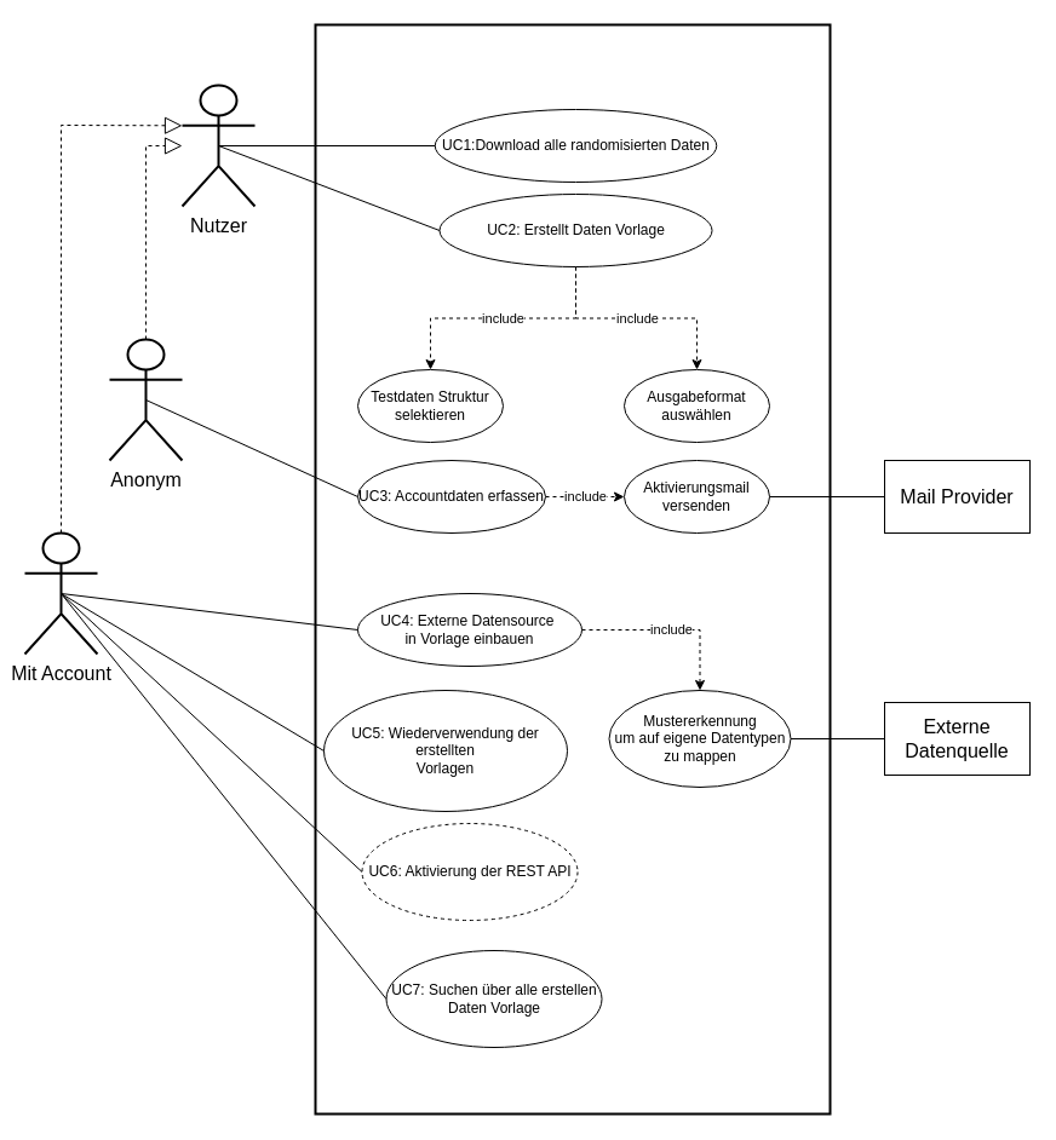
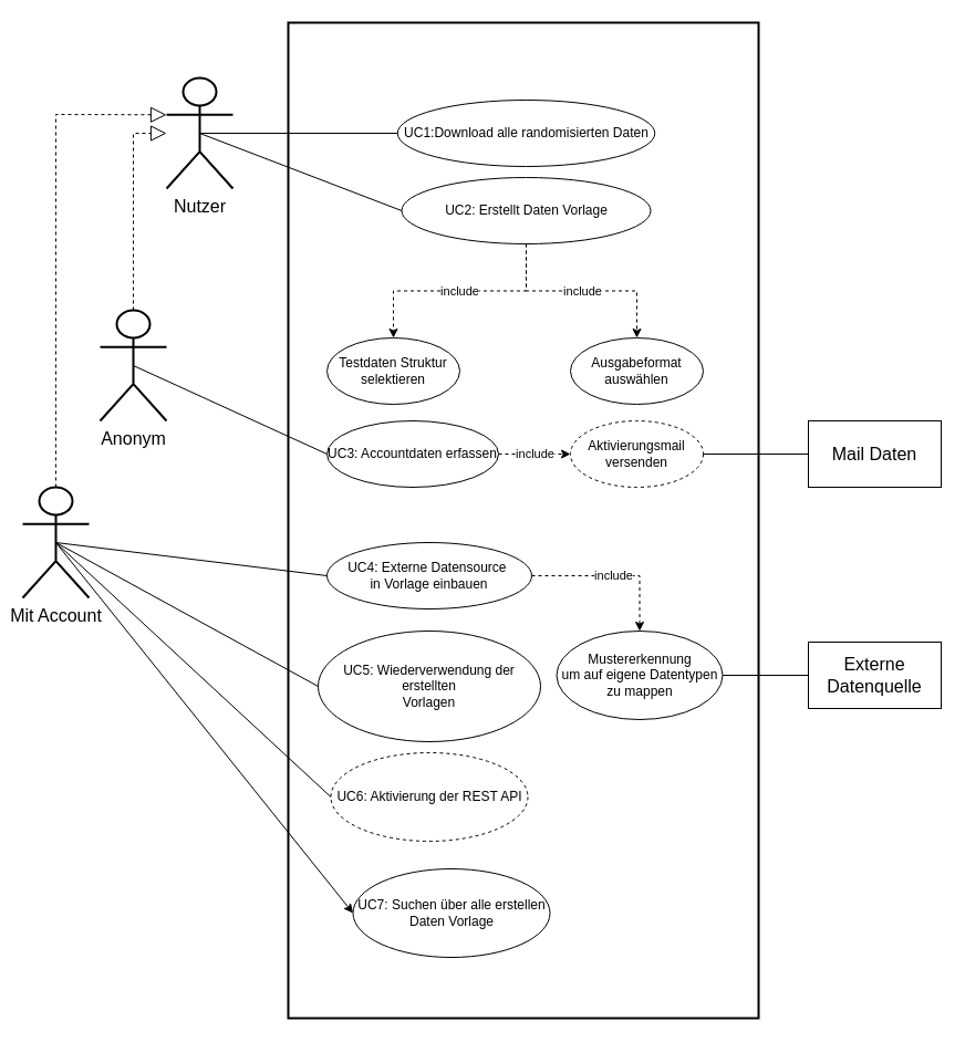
- <mxCell id="16" value="Aktivierungsmail&lt;br&gt;versenden" style="ellipse;whiteSpace=wrap;html=1;" vertex="1" parent="1"><mxGeometry x="515" y="380" width="120" height="60" as="geometry" /></mxCell>
+ <mxCell id="16" value="Aktivierungsmail&lt;br&gt;versenden" style="ellipse;whiteSpace=wrap;html=1;dashed=1;" vertex="1" parent="1"><mxGeometry x="515" y="380" width="120" height="60" as="geometry" /></mxCell>
- <mxCell id="17" value="Mail Provider" style="rounded=0;whiteSpace=wrap;html=1;fontSize=16;strokeColor=#000000;strokeWidth=1;" vertex="1" parent="1"><mxGeometry x="730" y="380" width="120" height="60" as="geometry" /></mxCell>
+ <mxCell id="17" value="Mail Daten" style="rounded=0;whiteSpace=wrap;html=1;fontSize=16;strokeColor=#000000;strokeWidth=1;" vertex="1" parent="1"><mxGeometry x="730" y="380" width="120" height="60" as="geometry" /></mxCell>
- <mxCell id="28" value="UC5: Wiederverwendung der erstellten&lt;br&gt;Vorlagen" style="ellipse;whiteSpace=wrap;html=1;" vertex="1" parent="1"><mxGeometry x="267" y="570" width="201" height="100" as="geometry" /></mxCell>
+ <mxCell id="28" value="UC5: Wiederverwendung der erstellten&lt;br&gt;Vorlagen" style="ellipse;whiteSpace=wrap;html=1;" vertex="1" parent="1"><mxGeometry x="287" y="570" width="201" height="100" as="geometry" /></mxCell>
- <mxCell id="33" value="" style="endArrow=none;html=1;rounded=0;fontSize=16;exitX=0.5;exitY=0.5;exitDx=0;exitDy=0;exitPerimeter=0;entryX=0;entryY=0.5;entryDx=0;entryDy=0;" edge="1" parent="1" source="6" target="32"><mxGeometry width="50" height="50" relative="1" as="geometry"><mxPoint x="60" y="500" as="sourcePoint" /><mxPoint x="308.5" y="730" as="targetPoint" /></mxGeometry></mxCell>
+ <mxCell id="33" value="" style="endArrow=classic;html=1;rounded=0;fontSize=16;exitX=0.5;exitY=0.5;exitDx=0;exitDy=0;exitPerimeter=0;entryX=0;entryY=0.5;entryDx=0;entryDy=0;" edge="1" parent="1" source="6" target="32"><mxGeometry width="50" height="50" relative="1" as="geometry"><mxPoint x="60" y="500" as="sourcePoint" /><mxPoint x="308.5" y="730" as="targetPoint" /></mxGeometry></mxCell>
